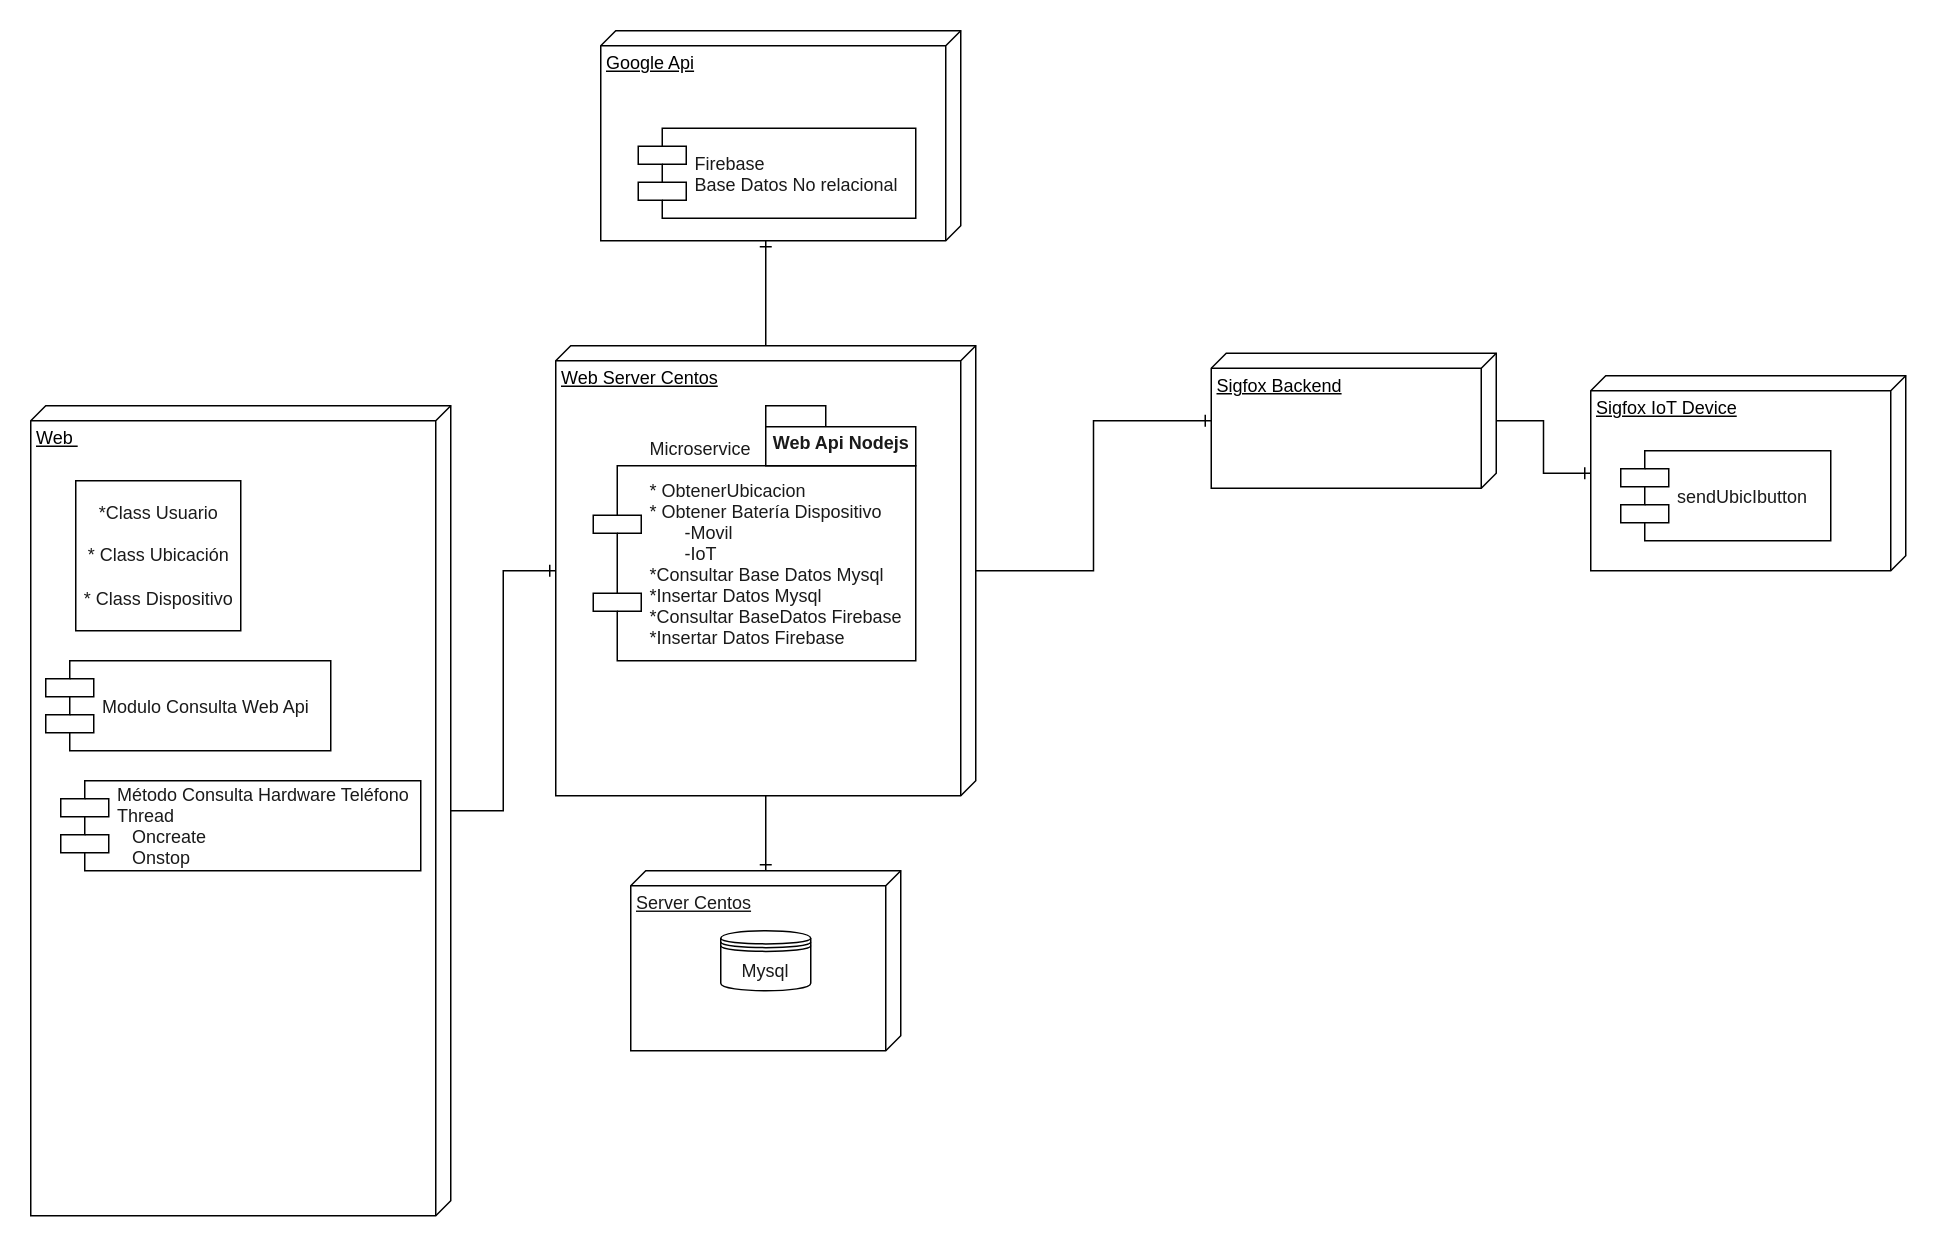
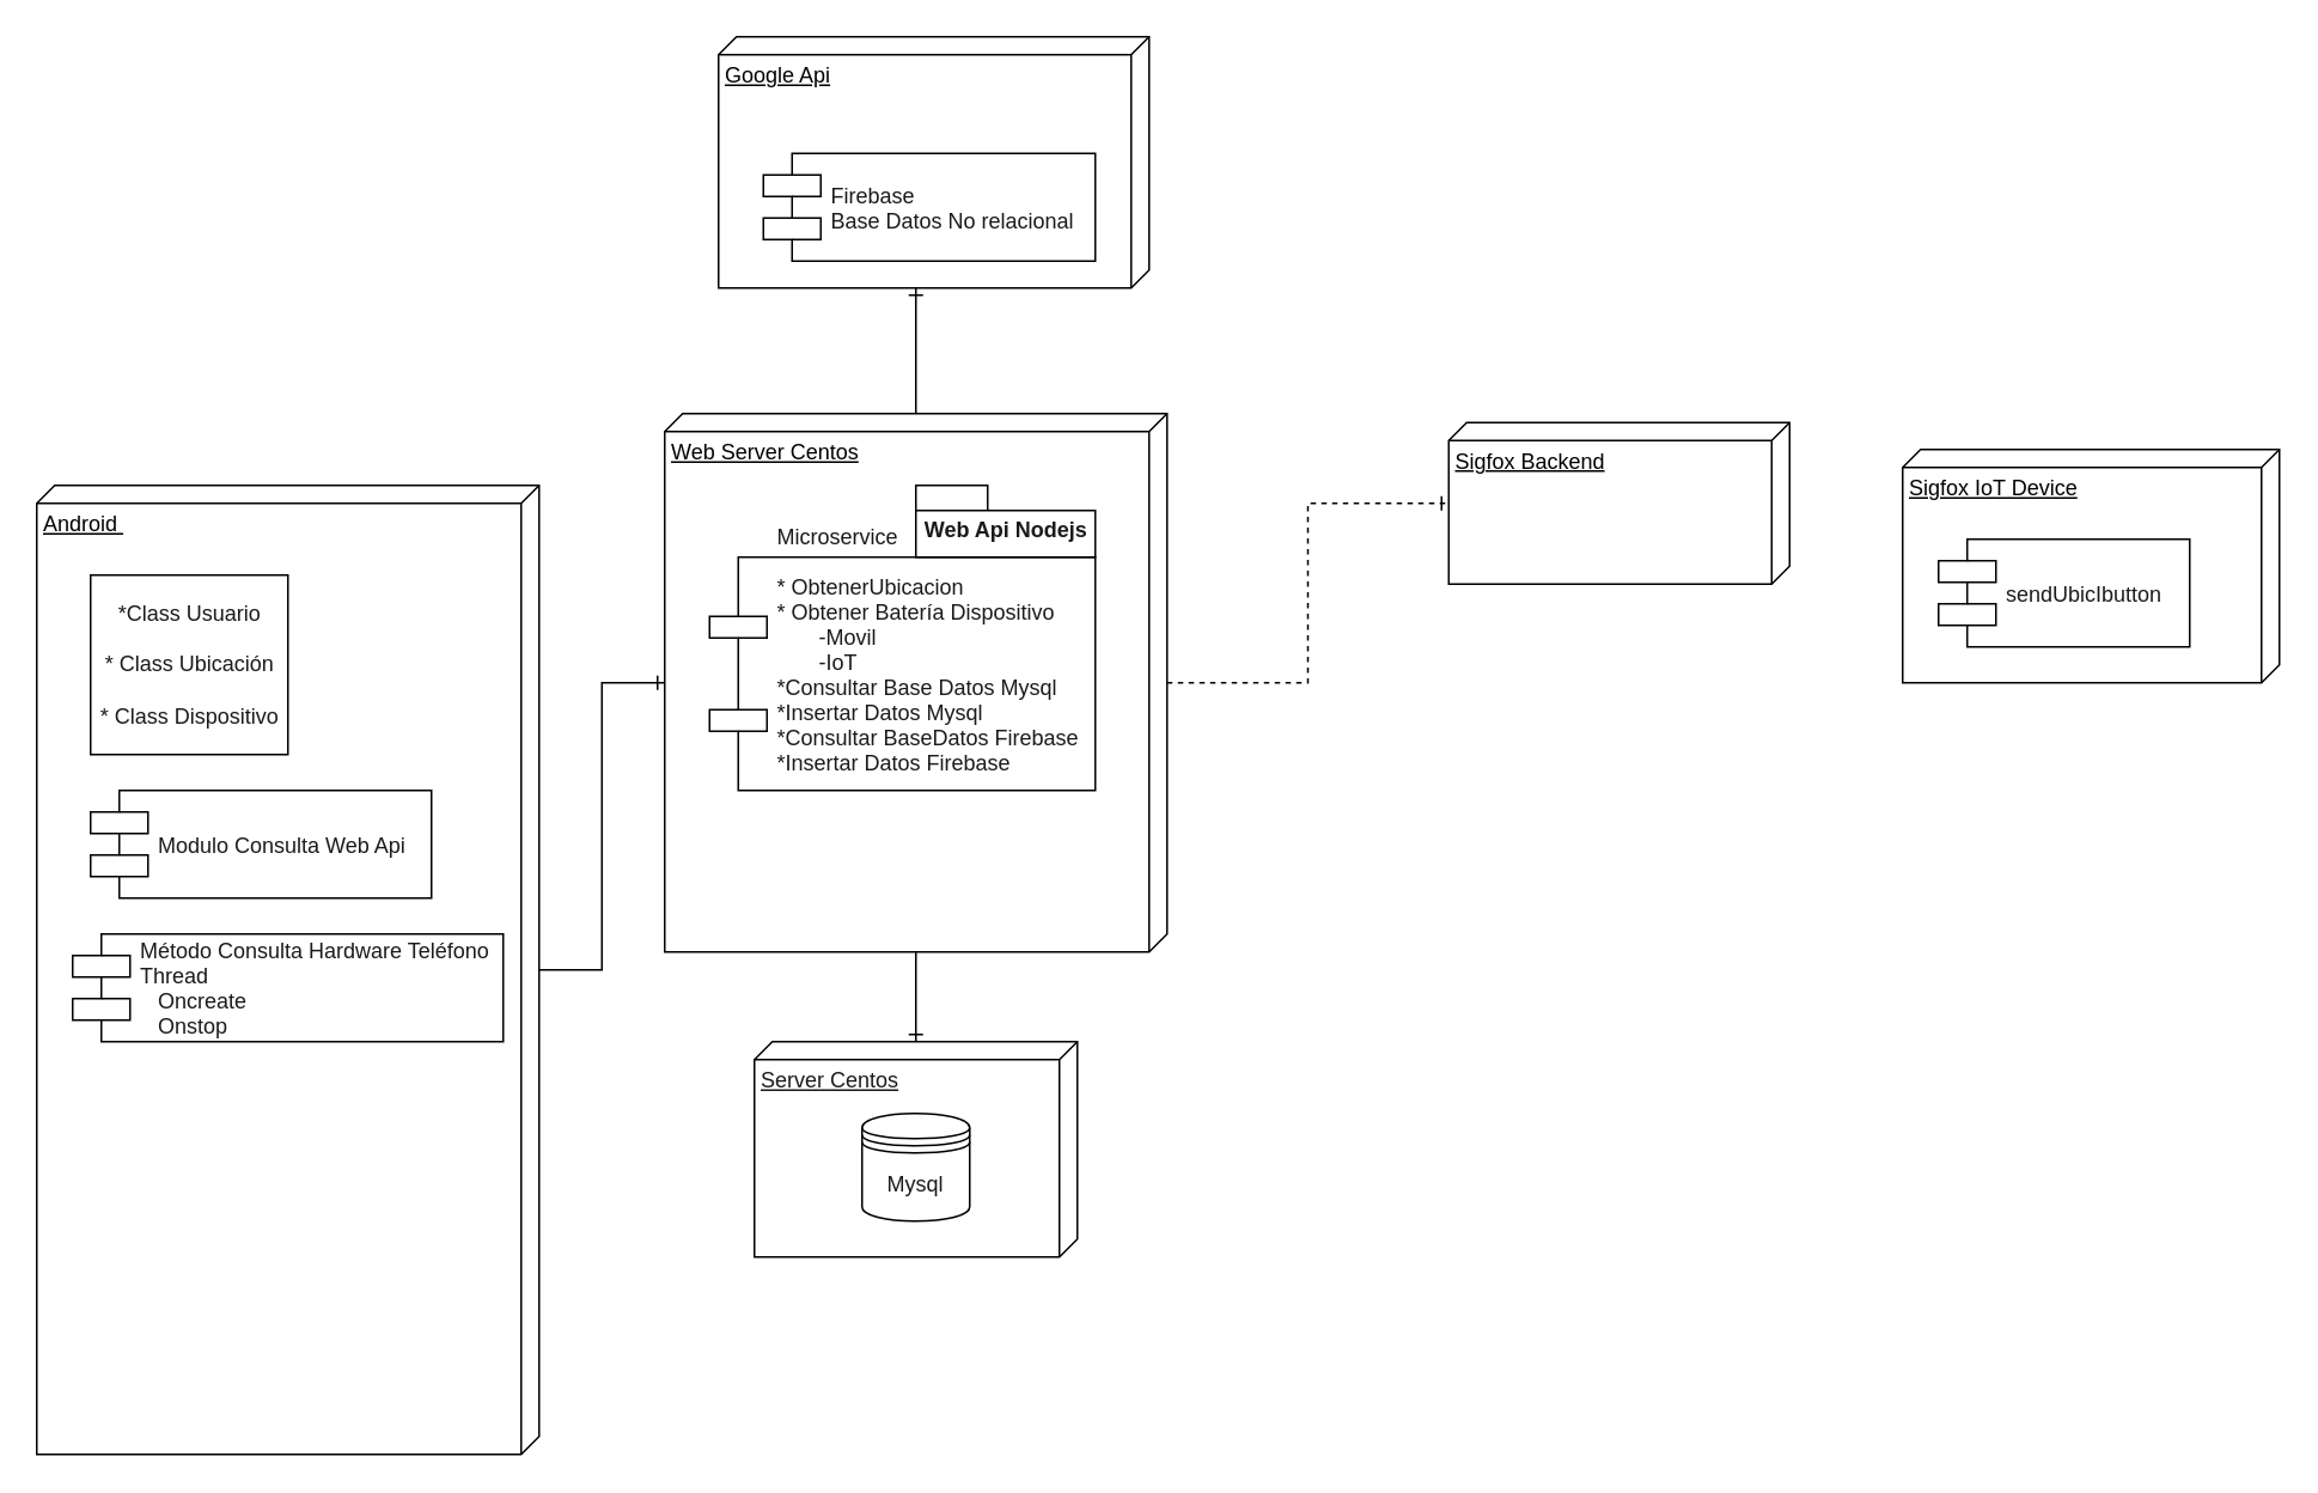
- <mxCell id="3" value="Web&amp;nbsp;" style="verticalAlign=top;align=left;spacingTop=8;spacingLeft=2;spacingRight=12;shape=cube;size=10;direction=south;fontStyle=4;html=1;" vertex="1" parent="1"><mxGeometry x="20" y="270" width="280" height="540" as="geometry" /></mxCell>
+ <mxCell id="3" value="Android&amp;nbsp;" style="verticalAlign=top;align=left;spacingTop=8;spacingLeft=2;spacingRight=12;shape=cube;size=10;direction=south;fontStyle=4;html=1;" vertex="1" parent="1"><mxGeometry x="20" y="270" width="280" height="540" as="geometry" /></mxCell>
- <mxCell id="8" value="" style="edgeStyle=orthogonalEdgeStyle;rounded=0;orthogonalLoop=1;jettySize=auto;html=1;fontColor=#FFFFFF;endArrow=ERone;endFill=0;" edge="1" parent="1" source="9" target="10"><mxGeometry relative="1" as="geometry" /></mxCell>
- <mxCell id="4" value="" style="edgeStyle=orthogonalEdgeStyle;rounded=0;orthogonalLoop=1;jettySize=auto;html=1;fontColor=#FFFFFF;endArrow=ERone;endFill=0;" edge="1" parent="1" source="7" target="9"><mxGeometry relative="1" as="geometry" /></mxCell>
+ <mxCell id="4" value="" style="edgeStyle=orthogonalEdgeStyle;rounded=0;orthogonalLoop=1;jettySize=auto;html=1;fontColor=#FFFFFF;endArrow=ERone;endFill=0;dashed=1;" edge="1" parent="1" source="7" target="9"><mxGeometry relative="1" as="geometry" /></mxCell>
- <mxCell id="17" value="Modulo Consulta Web Api" style="shape=component;align=left;spacingLeft=36;fontColor=#1A1A1A;" vertex="1" parent="1"><mxGeometry x="30" y="440" width="190" height="60" as="geometry" /></mxCell>
+ <mxCell id="17" value="Modulo Consulta Web Api" style="shape=component;align=left;spacingLeft=36;fontColor=#1A1A1A;" vertex="1" parent="1"><mxGeometry x="50" y="440" width="190" height="60" as="geometry" /></mxCell>
- <mxCell id="19" value="Mysql" style="shape=datastore;whiteSpace=wrap;html=1;fontColor=#1A1A1A;" vertex="1" parent="1"><mxGeometry x="480" y="620" width="60" height="40" as="geometry" /></mxCell>
+ <mxCell id="19" value="Mysql" style="shape=datastore;whiteSpace=wrap;html=1;fontColor=#1A1A1A;" vertex="1" parent="1"><mxGeometry x="480" y="620" width="60" height="60" as="geometry" /></mxCell>
